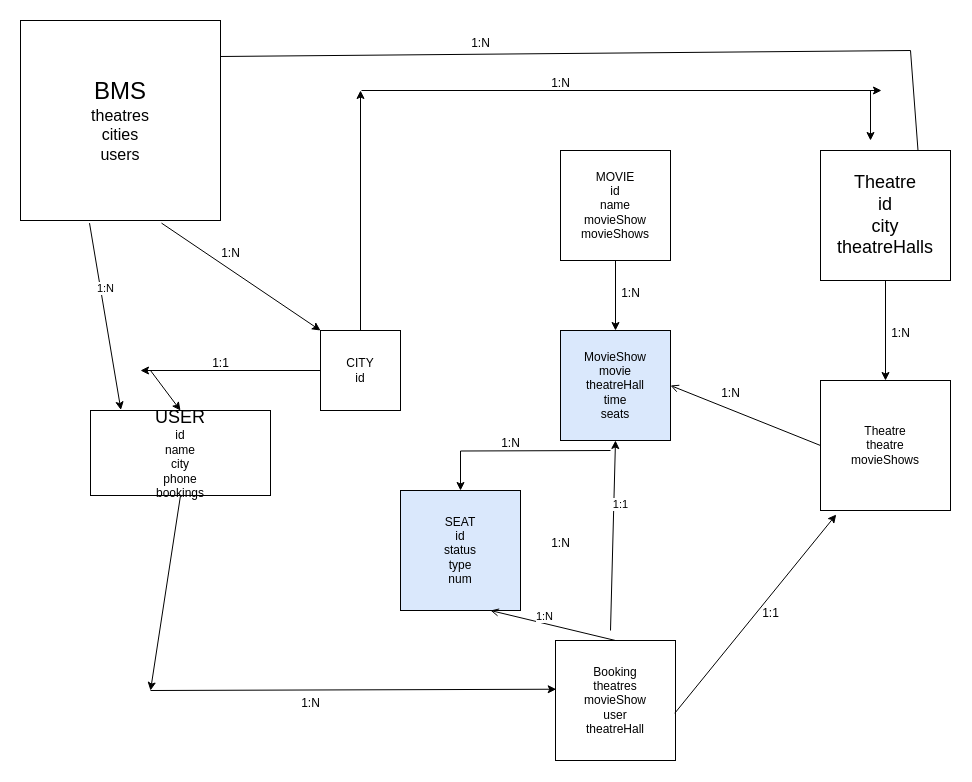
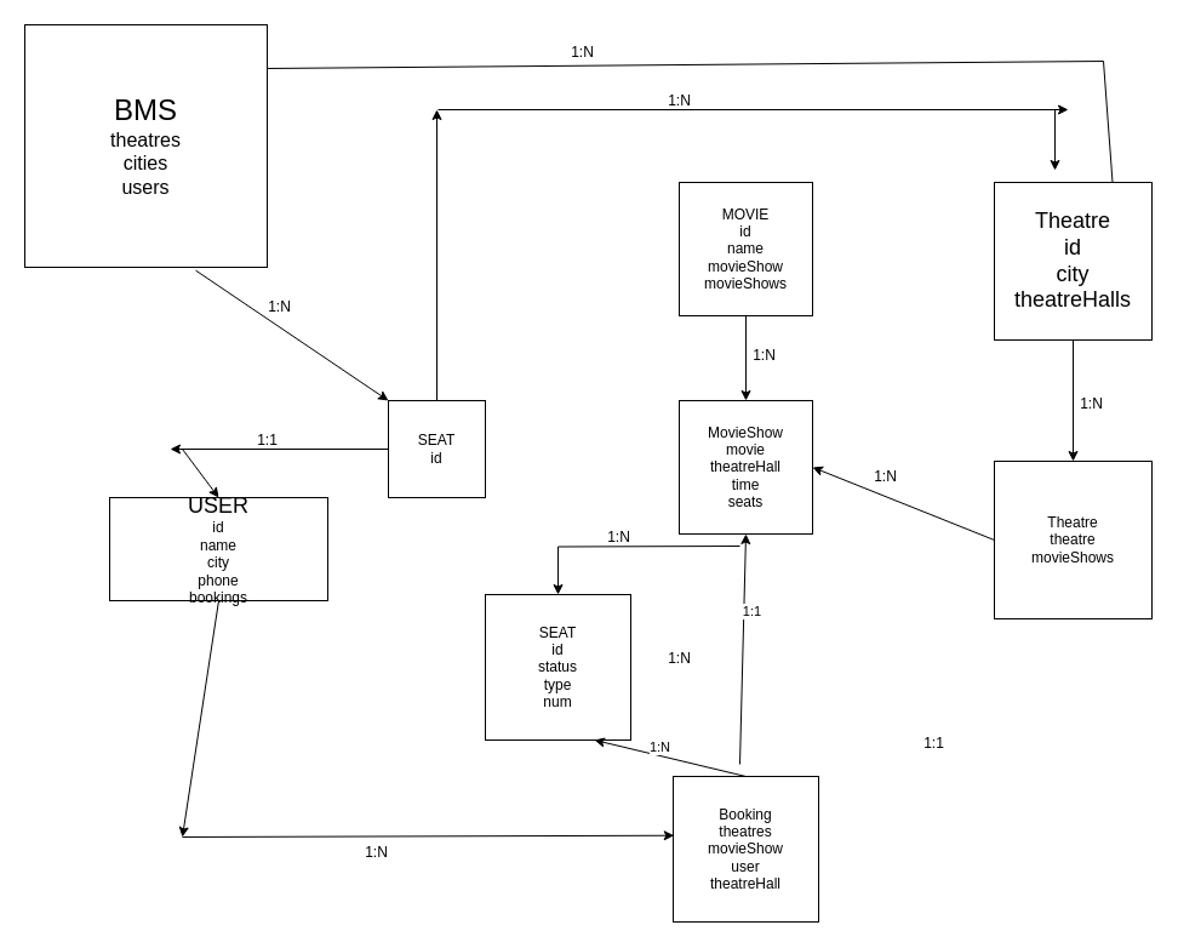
- <mxCell id="38" value="" style="endArrow=classic;html=1;rounded=0;exitX=0.345;exitY=1.013;exitDx=0;exitDy=0;exitPerimeter=0;entryX=0.169;entryY=-0.006;entryDx=0;entryDy=0;entryPerimeter=0;" edge="1" parent="1" source="34" target="2"><mxGeometry width="50" height="50" relative="1" as="geometry"><mxPoint x="540" y="390" as="sourcePoint" /><mxPoint x="590" y="340" as="targetPoint" /></mxGeometry></mxCell>
- <mxCell id="39" value="1:N" style="edgeLabel;html=1;align=center;verticalAlign=middle;resizable=0;points=[];" vertex="1" connectable="0" parent="38"><mxGeometry x="-0.294" y="5" relative="1" as="geometry"><mxPoint x="-1" as="offset" /></mxGeometry></mxCell>
- <mxCell id="5" value="CITY&lt;div&gt;id&lt;/div&gt;" style="whiteSpace=wrap;html=1;aspect=fixed;" vertex="1" parent="1"><mxGeometry x="320" y="330" width="80" height="80" as="geometry" /></mxCell>
+ <mxCell id="5" value="SEAT&lt;div&gt;id&lt;/div&gt;" style="whiteSpace=wrap;html=1;aspect=fixed;" vertex="1" parent="1"><mxGeometry x="320" y="330" width="80" height="80" as="geometry" /></mxCell>
- <mxCell id="8" value="MovieShow&lt;div&gt;movie&lt;/div&gt;&lt;div&gt;theatreHall&lt;/div&gt;&lt;div&gt;time&lt;/div&gt;&lt;div&gt;seats&lt;/div&gt;" style="whiteSpace=wrap;html=1;aspect=fixed;fillColor=#dae8fc;" vertex="1" parent="1"><mxGeometry x="560" y="330" width="110" height="110" as="geometry" /></mxCell>
+ <mxCell id="8" value="MovieShow&lt;div&gt;movie&lt;/div&gt;&lt;div&gt;theatreHall&lt;/div&gt;&lt;div&gt;time&lt;/div&gt;&lt;div&gt;seats&lt;/div&gt;" style="whiteSpace=wrap;html=1;aspect=fixed;" vertex="1" parent="1"><mxGeometry x="560" y="330" width="110" height="110" as="geometry" /></mxCell>
- <mxCell id="32" value="" style="endArrow=open;html=1;rounded=0;exitX=0;exitY=0.5;exitDx=0;exitDy=0;entryX=1;entryY=0.5;entryDx=0;entryDy=0;" edge="1" parent="1" source="11" target="8"><mxGeometry width="50" height="50" relative="1" as="geometry"><mxPoint x="550" y="430" as="sourcePoint" /><mxPoint x="600" y="380" as="targetPoint" /></mxGeometry></mxCell>
+ <mxCell id="32" value="" style="endArrow=classic;html=1;rounded=0;exitX=0;exitY=0.5;exitDx=0;exitDy=0;entryX=1;entryY=0.5;entryDx=0;entryDy=0;" edge="1" parent="1" source="11" target="8"><mxGeometry width="50" height="50" relative="1" as="geometry"><mxPoint x="550" y="430" as="sourcePoint" /><mxPoint x="600" y="380" as="targetPoint" /></mxGeometry></mxCell>
- <mxCell id="20" value="SEAT&lt;div&gt;id&lt;/div&gt;&lt;div&gt;status&lt;/div&gt;&lt;div&gt;type&lt;/div&gt;&lt;div&gt;num&lt;/div&gt;" style="whiteSpace=wrap;html=1;aspect=fixed;fillColor=#dae8fc;" vertex="1" parent="1"><mxGeometry x="400" y="490" width="120" height="120" as="geometry" /></mxCell>
+ <mxCell id="20" value="SEAT&lt;div&gt;id&lt;/div&gt;&lt;div&gt;status&lt;/div&gt;&lt;div&gt;type&lt;/div&gt;&lt;div&gt;num&lt;/div&gt;" style="whiteSpace=wrap;html=1;aspect=fixed;" vertex="1" parent="1"><mxGeometry x="400" y="490" width="120" height="120" as="geometry" /></mxCell>
- <mxCell id="26" value="" style="endArrow=open;html=1;rounded=0;exitX=0.5;exitY=0;exitDx=0;exitDy=0;entryX=0.75;entryY=1;entryDx=0;entryDy=0;" edge="1" parent="1" source="22" target="20"><mxGeometry width="50" height="50" relative="1" as="geometry"><mxPoint x="440" y="500" as="sourcePoint" /><mxPoint x="490" y="450" as="targetPoint" /></mxGeometry></mxCell>
+ <mxCell id="26" value="" style="endArrow=classic;html=1;rounded=0;exitX=0.5;exitY=0;exitDx=0;exitDy=0;entryX=0.75;entryY=1;entryDx=0;entryDy=0;" edge="1" parent="1" source="22" target="20"><mxGeometry width="50" height="50" relative="1" as="geometry"><mxPoint x="440" y="500" as="sourcePoint" /><mxPoint x="490" y="450" as="targetPoint" /></mxGeometry></mxCell>
- <mxCell id="30" value="" style="endArrow=classic;html=1;rounded=0;exitX=0.994;exitY=0.606;exitDx=0;exitDy=0;exitPerimeter=0;entryX=0.121;entryY=1.031;entryDx=0;entryDy=0;entryPerimeter=0;" edge="1" parent="1" source="22" target="11"><mxGeometry width="50" height="50" relative="1" as="geometry"><mxPoint x="550" y="510" as="sourcePoint" /><mxPoint x="600" y="460" as="targetPoint" /></mxGeometry></mxCell>
